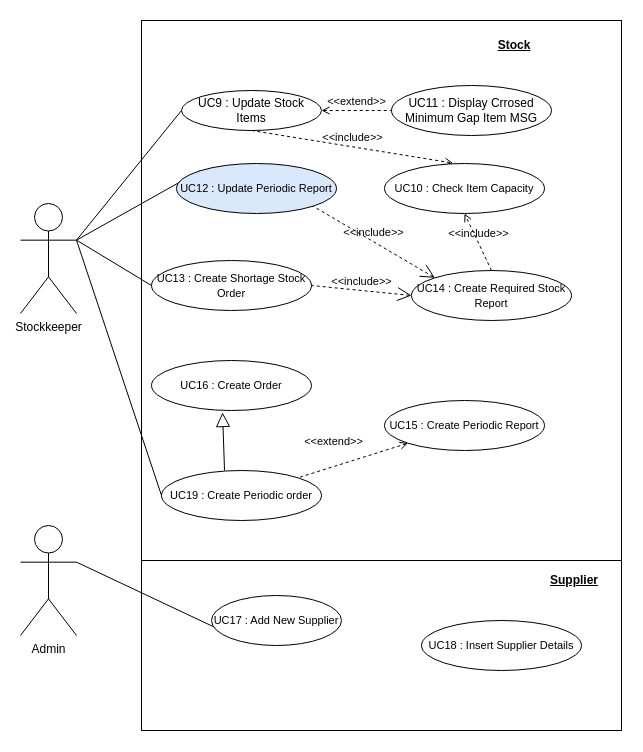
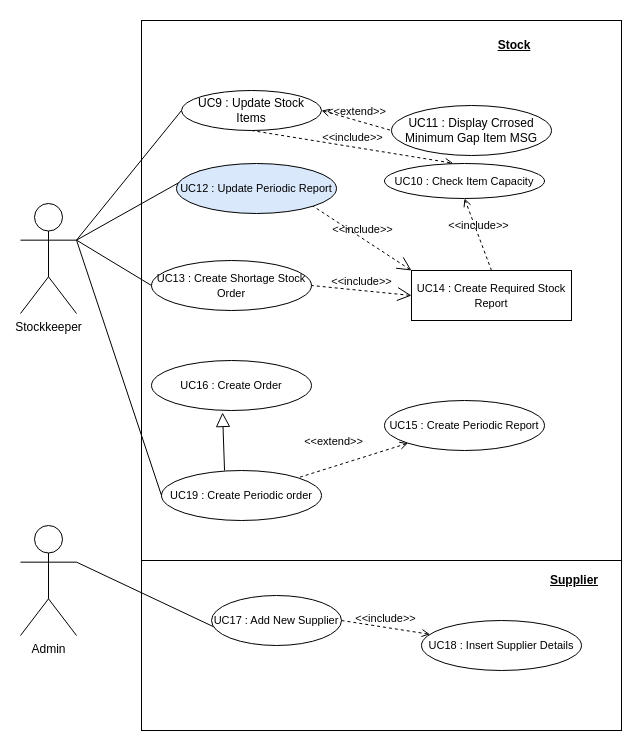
- <mxCell id="7" value="UC11 : Display Crrosed Minimum Gap Item MSG" style="ellipse;whiteSpace=wrap;html=1;" vertex="1" parent="1"><mxGeometry x="391" y="85" width="160" height="50" as="geometry" /></mxCell>
+ <mxCell id="7" value="UC11 : Display Crrosed Minimum Gap Item MSG" style="ellipse;whiteSpace=wrap;html=1;" vertex="1" parent="1"><mxGeometry x="391" y="105" width="160" height="50" as="geometry" /></mxCell>
- <mxCell id="10" value="&lt;span style=&quot;font-size: 11px;&quot;&gt;UC10 : Check Item Capacity&lt;/span&gt;" style="ellipse;whiteSpace=wrap;html=1;" vertex="1" parent="1"><mxGeometry x="384" y="163" width="160" height="50" as="geometry" /></mxCell>
+ <mxCell id="10" value="&lt;span style=&quot;font-size: 11px;&quot;&gt;UC10 : Check Item Capacity&lt;/span&gt;" style="ellipse;whiteSpace=wrap;html=1;" vertex="1" parent="1"><mxGeometry x="384" y="163" width="160" height="35" as="geometry" /></mxCell>
- <mxCell id="16" value="&lt;span style=&quot;font-size: 11px;&quot;&gt;UC14 : Create Required Stock Report&lt;/span&gt;" style="ellipse;whiteSpace=wrap;html=1;" vertex="1" parent="1"><mxGeometry x="411" y="270" width="160" height="50" as="geometry" /></mxCell>
+ <mxCell id="16" value="&lt;span style=&quot;font-size: 11px;&quot;&gt;UC14 : Create Required Stock Report&lt;/span&gt;" style="whiteSpace=wrap;html=1;rounded=0;" vertex="1" parent="1"><mxGeometry x="411" y="270" width="160" height="50" as="geometry" /></mxCell>
+ <mxCell id="13" value="&amp;lt;&amp;lt;include&amp;gt;&amp;gt;" style="edgeStyle=none;html=1;endArrow=open;verticalAlign=bottom;dashed=1;labelBackgroundColor=none;rounded=0;exitX=1;exitY=0.5;exitDx=0;exitDy=0;" edge="1" parent="1" source="12" target="14"><mxGeometry width="160" relative="1" as="geometry"><mxPoint x="276" y="681" as="sourcePoint" /><mxPoint x="241" y="761" as="targetPoint" /></mxGeometry></mxCell>
